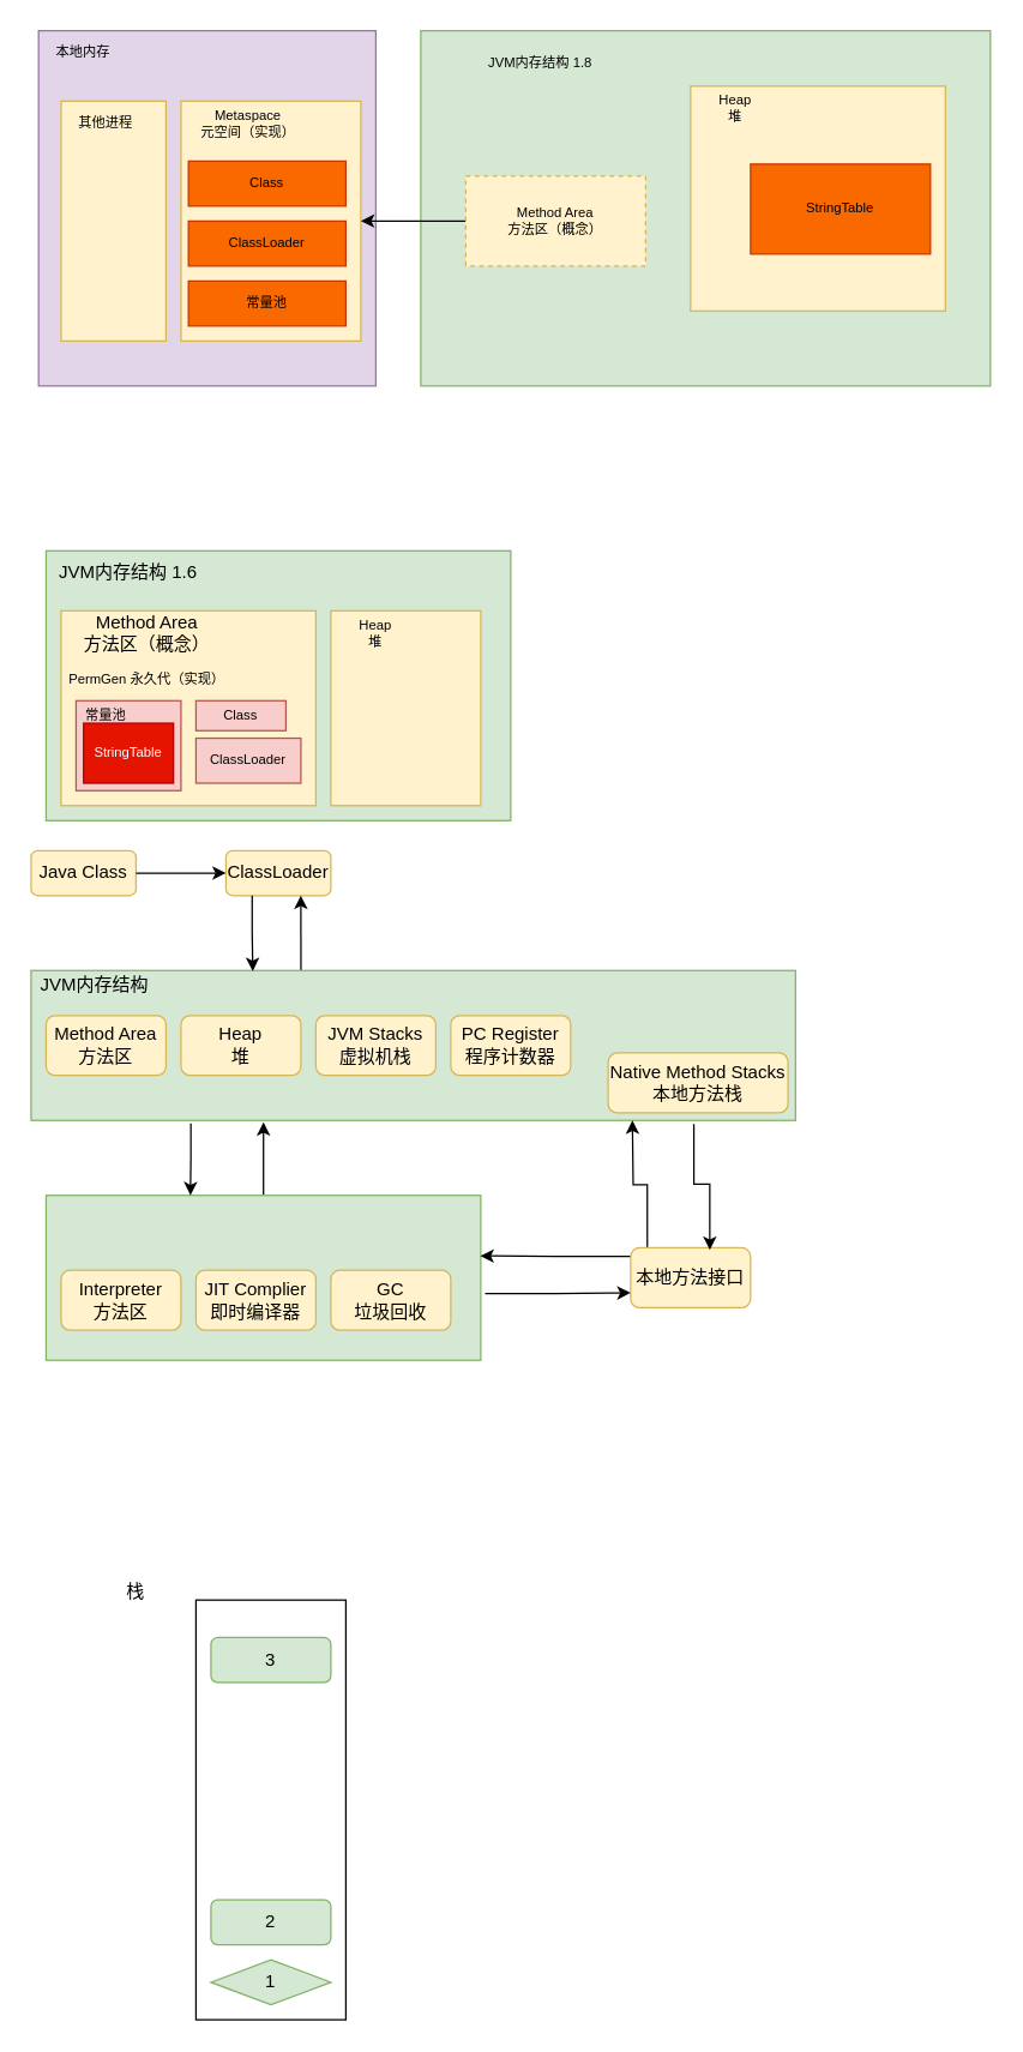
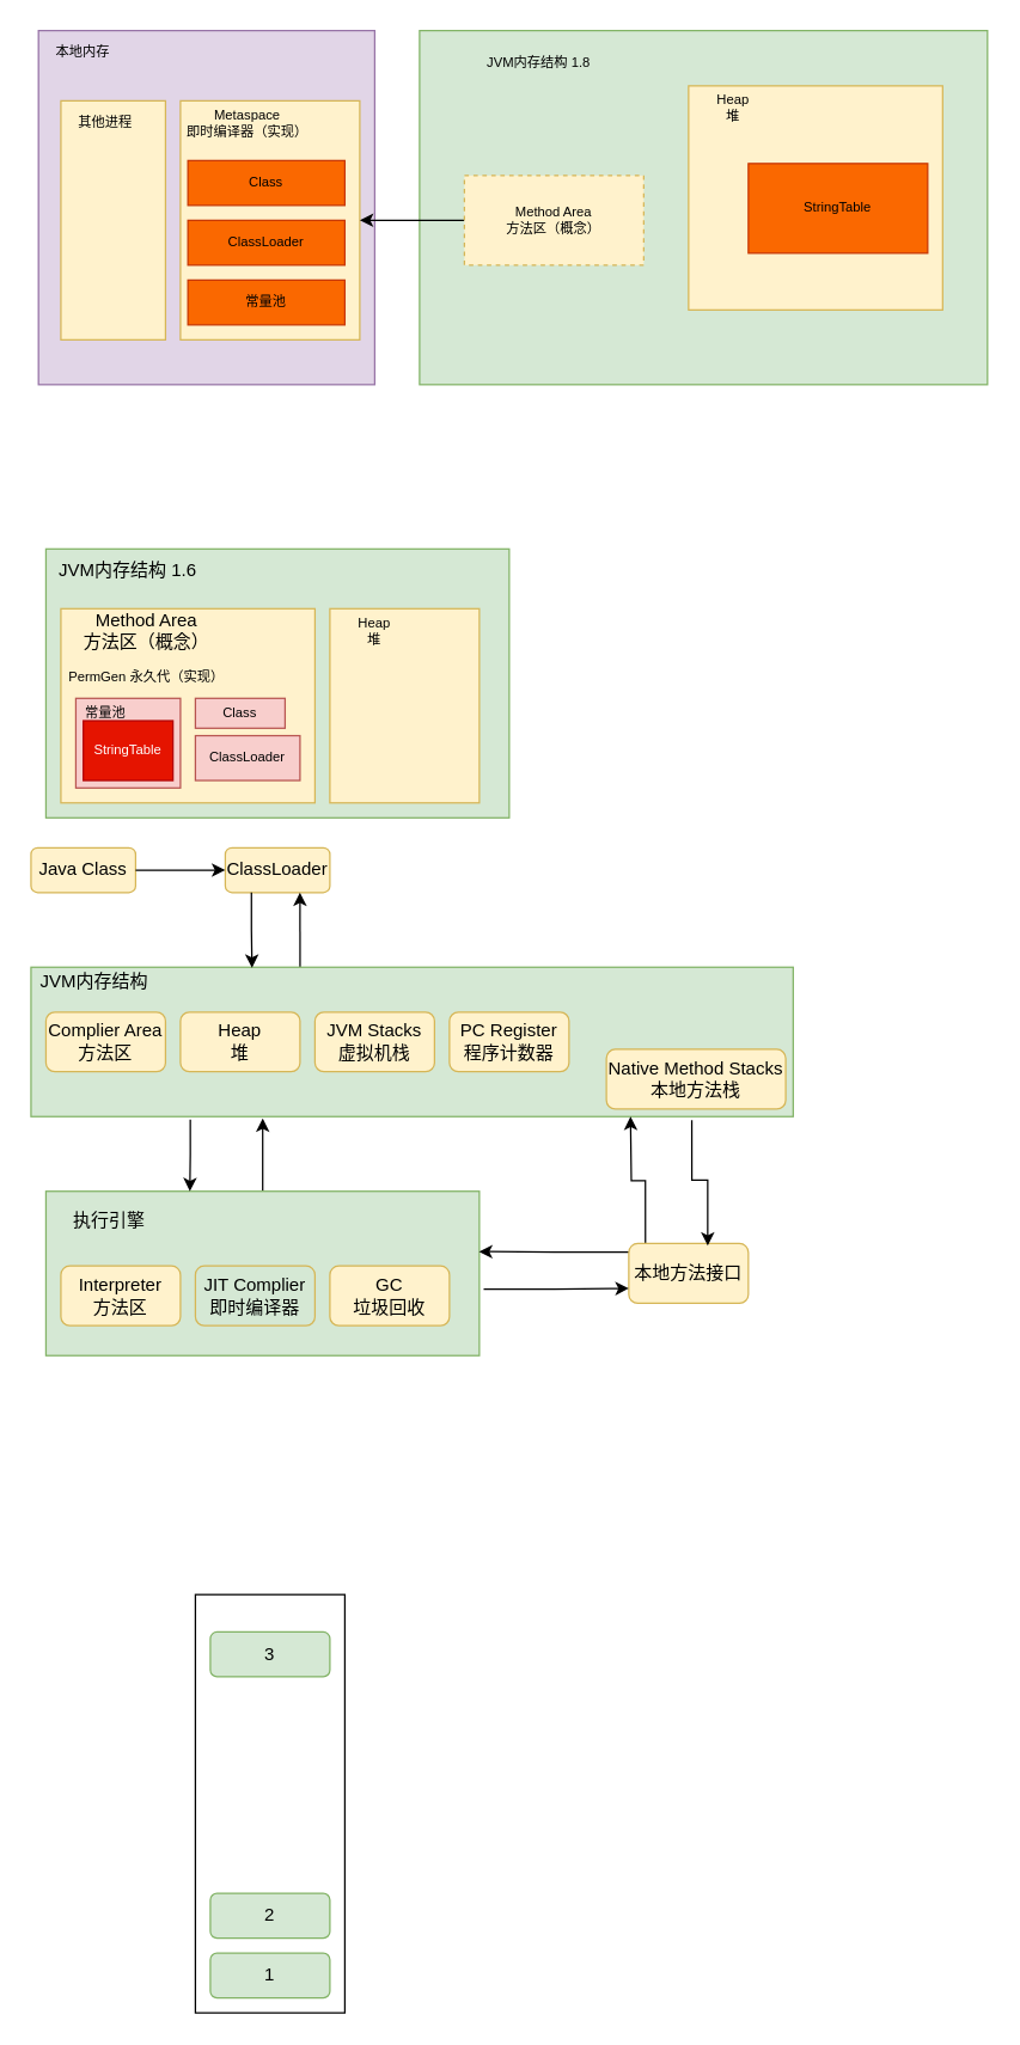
- <mxCell id="52" value="Metaspace&lt;br&gt;元空间（实现）" style="text;html=1;strokeColor=none;fillColor=none;align=center;verticalAlign=middle;whiteSpace=wrap;rounded=0;fontSize=9;" vertex="1" parent="46"><mxGeometry x="95" y="47" width="90" height="30" as="geometry" /></mxCell>
+ <mxCell id="52" value="Metaspace&lt;br&gt;即时编译器（实现）" style="text;html=1;strokeColor=none;fillColor=none;align=center;verticalAlign=middle;whiteSpace=wrap;rounded=0;fontSize=9;" vertex="1" parent="46"><mxGeometry x="95" y="47" width="90" height="30" as="geometry" /></mxCell>
- <mxCell id="9" value="Method Area&lt;br&gt;方法区" style="rounded=1;whiteSpace=wrap;html=1;fillColor=#fff2cc;strokeColor=#d6b656;" parent="2" vertex="1"><mxGeometry x="10" y="110" width="80" height="40" as="geometry" /></mxCell>
+ <mxCell id="9" value="Complier Area&lt;br&gt;方法区" style="rounded=1;whiteSpace=wrap;html=1;fillColor=#fff2cc;strokeColor=#d6b656;" parent="2" vertex="1"><mxGeometry x="10" y="110" width="80" height="40" as="geometry" /></mxCell>
+ <mxCell id="19" value="执行引擎" style="text;html=1;strokeColor=none;fillColor=none;align=center;verticalAlign=middle;whiteSpace=wrap;rounded=0;" parent="2" vertex="1"><mxGeometry x="15" y="240" width="75" height="20" as="geometry" /></mxCell>
- <mxCell id="20" value="JIT Complier&lt;br&gt;即时编译器" style="rounded=1;whiteSpace=wrap;html=1;fillColor=#fff2cc;strokeColor=#d6b656;" parent="2" vertex="1"><mxGeometry x="110" y="280" width="80" height="40" as="geometry" /></mxCell>
+ <mxCell id="20" value="JIT Complier&lt;br&gt;即时编译器" style="rounded=1;whiteSpace=wrap;html=1;fillColor=#d5e8d4;strokeColor=#d6b656;" parent="2" vertex="1"><mxGeometry x="110" y="280" width="80" height="40" as="geometry" /></mxCell>
- <mxCell id="29" value="栈" style="text;html=1;strokeColor=none;fillColor=none;align=center;verticalAlign=middle;whiteSpace=wrap;rounded=0;fontSize=12;" parent="27" vertex="1"><mxGeometry width="60" height="30" as="geometry" /></mxCell>
- <mxCell id="30" value="1" style="rhombus;whiteSpace=wrap;html=1;fontSize=12;fillColor=#d5e8d4;strokeColor=#82b366;" parent="27" vertex="1"><mxGeometry x="80" y="260" width="80" height="30" as="geometry" /></mxCell>
+ <mxCell id="30" value="1" style="rounded=1;whiteSpace=wrap;html=1;fontSize=12;fillColor=#d5e8d4;strokeColor=#82b366;" parent="27" vertex="1"><mxGeometry x="80" y="260" width="80" height="30" as="geometry" /></mxCell>
